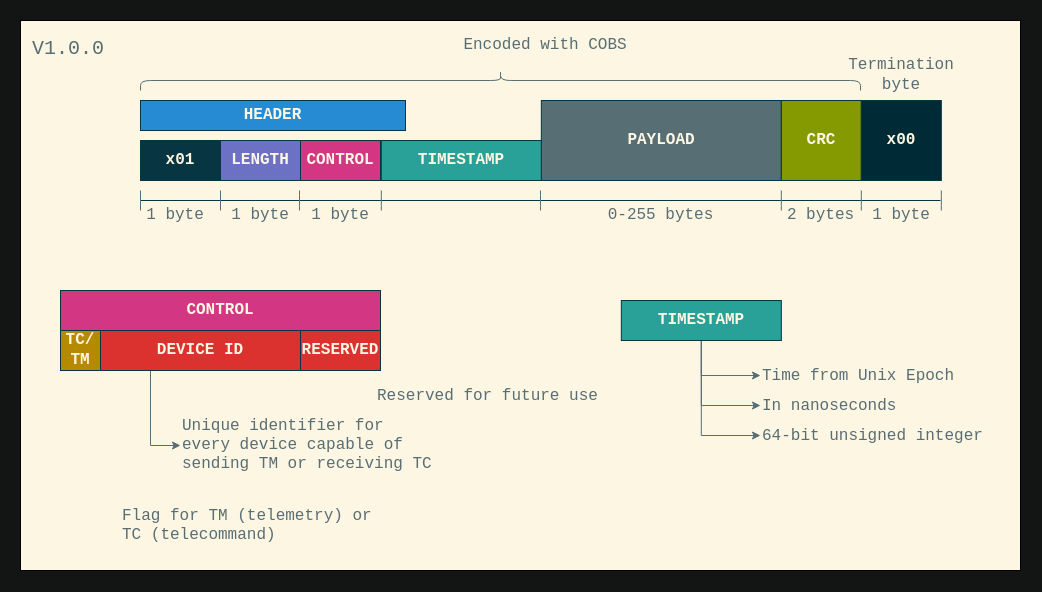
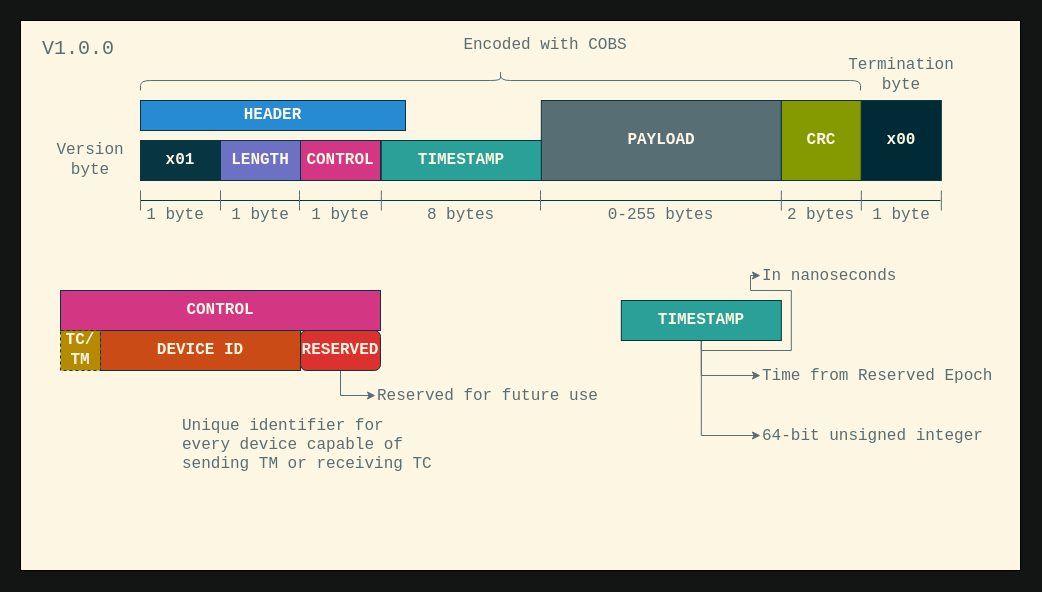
- <mxCell id="43" value="V1.0.0" style="text;html=1;strokeColor=none;fillColor=none;align=left;verticalAlign=top;whiteSpace=wrap;rounded=0;fontSize=20;fontFamily=Courier New;fontColor=#586E75;" parent="1" vertex="1"><mxGeometry x="30" y="30" width="80" height="30" as="geometry" /></mxCell>
+ <mxCell id="43" value="V1.0.0" style="text;html=1;strokeColor=none;fillColor=none;align=left;verticalAlign=top;whiteSpace=wrap;rounded=0;fontSize=20;fontFamily=Courier New;fontColor=#586E75;" parent="1" vertex="1"><mxGeometry x="40" y="30" width="80" height="30" as="geometry" /></mxCell>
+ <mxCell id="47" value="Version byte" style="text;html=1;strokeColor=none;fillColor=none;align=center;verticalAlign=middle;whiteSpace=wrap;rounded=0;fontFamily=Courier New;fontColor=#586E75;fontSize=16;" parent="1" vertex="1"><mxGeometry x="50" y="145" width="80" height="30" as="geometry" /></mxCell>
+ <mxCell id="35" value="8 bytes" style="text;html=1;strokeColor=none;fillColor=none;align=center;verticalAlign=middle;whiteSpace=wrap;rounded=0;shadow=0;glass=0;labelBackgroundColor=none;labelBorderColor=none;fillStyle=auto;fontFamily=Courier New;fontSize=16;fontColor=#586E75;" parent="1" vertex="1"><mxGeometry x="398.33" y="200" width="125" height="30" as="geometry" /></mxCell>
- <mxCell id="25" value="&lt;span&gt;&lt;font style=&quot;color: rgb(253, 246, 227);&quot;&gt;TC/&lt;br&gt;TM&lt;/font&gt;&lt;/span&gt;" style="rounded=0;whiteSpace=wrap;html=1;shadow=0;glass=0;labelBackgroundColor=none;labelBorderColor=none;fillStyle=auto;strokeColor=light-dark(#073642,#002B36);fontFamily=Courier New;fontSize=16;fontColor=light-dark(#FDF6E3,#FDF6E3);fillColor=#B58900;fontStyle=1" parent="1" vertex="1"><mxGeometry x="60" y="330" width="40" height="40" as="geometry" /></mxCell>
+ <mxCell id="25" value="&lt;span&gt;&lt;font style=&quot;color: rgb(253, 246, 227);&quot;&gt;TC/&lt;br&gt;TM&lt;/font&gt;&lt;/span&gt;" style="rounded=0;whiteSpace=wrap;html=1;shadow=0;glass=0;labelBackgroundColor=none;labelBorderColor=none;fillStyle=auto;strokeColor=light-dark(#073642,#002B36);fontFamily=Courier New;fontSize=16;fontColor=light-dark(#FDF6E3,#FDF6E3);fillColor=#B58900;fontStyle=1;dashed=1;" parent="1" vertex="1"><mxGeometry x="60" y="330" width="40" height="40" as="geometry" /></mxCell>
- <mxCell id="24" value="&lt;span&gt;&lt;font style=&quot;color: rgb(253, 246, 227);&quot;&gt;DEVICE ID&lt;/font&gt;&lt;/span&gt;" style="rounded=0;whiteSpace=wrap;html=1;shadow=0;glass=0;labelBackgroundColor=none;labelBorderColor=none;fillStyle=auto;strokeColor=light-dark(#073642,#002B36);fontFamily=Courier New;fontSize=16;fontColor=light-dark(#FDF6E3,#FDF6E3);fillColor=#dc322f;fontStyle=1;" parent="1" vertex="1"><mxGeometry x="100" y="330" width="200" height="40" as="geometry" /></mxCell>
+ <mxCell id="24" value="&lt;span&gt;&lt;font style=&quot;color: rgb(253, 246, 227);&quot;&gt;DEVICE ID&lt;/font&gt;&lt;/span&gt;" style="rounded=0;whiteSpace=wrap;html=1;shadow=0;glass=0;labelBackgroundColor=none;labelBorderColor=none;fillStyle=auto;strokeColor=light-dark(#073642,#002B36);fontFamily=Courier New;fontSize=16;fontColor=light-dark(#FDF6E3,#FDF6E3);fillColor=#CB4B16;fontStyle=1" parent="1" vertex="1"><mxGeometry x="100" y="330" width="200" height="40" as="geometry" /></mxCell>
- <mxCell id="27" value="&lt;span&gt;&lt;font style=&quot;color: rgb(253, 246, 227);&quot;&gt;RESERVED&lt;/font&gt;&lt;/span&gt;" style="rounded=0;whiteSpace=wrap;html=1;shadow=0;glass=0;labelBackgroundColor=none;labelBorderColor=none;fillStyle=auto;strokeColor=light-dark(#073642,#002B36);fontFamily=Courier New;fontSize=16;fontColor=light-dark(#FDF6E3,#FDF6E3);fillColor=#DC322F;fontStyle=1" parent="1" vertex="1"><mxGeometry x="300" y="330" width="80" height="40" as="geometry" /></mxCell>
+ <mxCell id="27" value="&lt;span&gt;&lt;font style=&quot;color: rgb(253, 246, 227);&quot;&gt;RESERVED&lt;/font&gt;&lt;/span&gt;" style="whiteSpace=wrap;html=1;shadow=0;glass=0;labelBackgroundColor=none;labelBorderColor=none;fillStyle=auto;strokeColor=light-dark(#073642,#002B36);fontFamily=Courier New;fontSize=16;fontColor=light-dark(#FDF6E3,#FDF6E3);fillColor=#DC322F;fontStyle=1;rounded=1;" parent="1" vertex="1"><mxGeometry x="300" y="330" width="80" height="40" as="geometry" /></mxCell>
- <mxCell id="41" value="Time from Unix Epoch" style="text;html=1;strokeColor=none;fillColor=none;align=left;verticalAlign=top;whiteSpace=wrap;rounded=0;fontFamily=Courier New;fontColor=#586E75;fontSize=16;" parent="1" vertex="1"><mxGeometry x="760" y="360" width="250" height="30" as="geometry" /></mxCell>
+ <mxCell id="41" value="Time from Reserved Epoch" style="text;html=1;strokeColor=none;fillColor=none;align=left;verticalAlign=top;whiteSpace=wrap;rounded=0;fontFamily=Courier New;fontColor=#586E75;fontSize=16;" parent="1" vertex="1"><mxGeometry x="760" y="360" width="250" height="30" as="geometry" /></mxCell>
+ <mxCell id="26" style="edgeStyle=orthogonalEdgeStyle;rounded=0;html=1;entryX=0;entryY=0.5;entryDx=0;entryDy=0;fontSize=16;elbow=vertical;strokeColor=light-dark(#586E75,#002B36);" parent="1" source="27" target="29" edge="1"><mxGeometry relative="1" as="geometry" /></mxCell>
- <mxCell id="40" value="In nanoseconds" style="text;html=1;strokeColor=none;fillColor=none;align=left;verticalAlign=top;whiteSpace=wrap;rounded=0;fontFamily=Courier New;fontColor=#586E75;fontSize=16;" parent="1" vertex="1"><mxGeometry x="760" y="390" width="250" height="30" as="geometry" /></mxCell>
+ <mxCell id="40" value="In nanoseconds" style="text;html=1;strokeColor=none;fillColor=none;align=left;verticalAlign=top;whiteSpace=wrap;rounded=0;fontFamily=Courier New;fontColor=#586E75;fontSize=16;" parent="1" vertex="1"><mxGeometry x="760" y="260" width="250" height="30" as="geometry" /></mxCell>
- <mxCell id="23" style="edgeStyle=orthogonalEdgeStyle;html=1;exitX=0.25;exitY=1;exitDx=0;exitDy=0;fontSize=16;rounded=0;elbow=vertical;entryX=0;entryY=0.5;entryDx=0;entryDy=0;strokeColor=light-dark(#586E75,#002B36);" parent="1" source="24" target="28" edge="1"><mxGeometry relative="1" as="geometry"><mxPoint x="180" y="410" as="targetPoint" /><Array as="points"><mxPoint x="150" y="445" /></Array></mxGeometry></mxCell>
- <mxCell id="30" value="Flag for TM (telemetry) or TC (telecommand)" style="text;html=1;strokeColor=none;fillColor=none;align=left;verticalAlign=top;whiteSpace=wrap;rounded=0;fontFamily=Courier New;fontColor=#586E75;fontSize=16;" parent="1" vertex="1"><mxGeometry x="120" y="500" width="260" height="50" as="geometry" /></mxCell>
